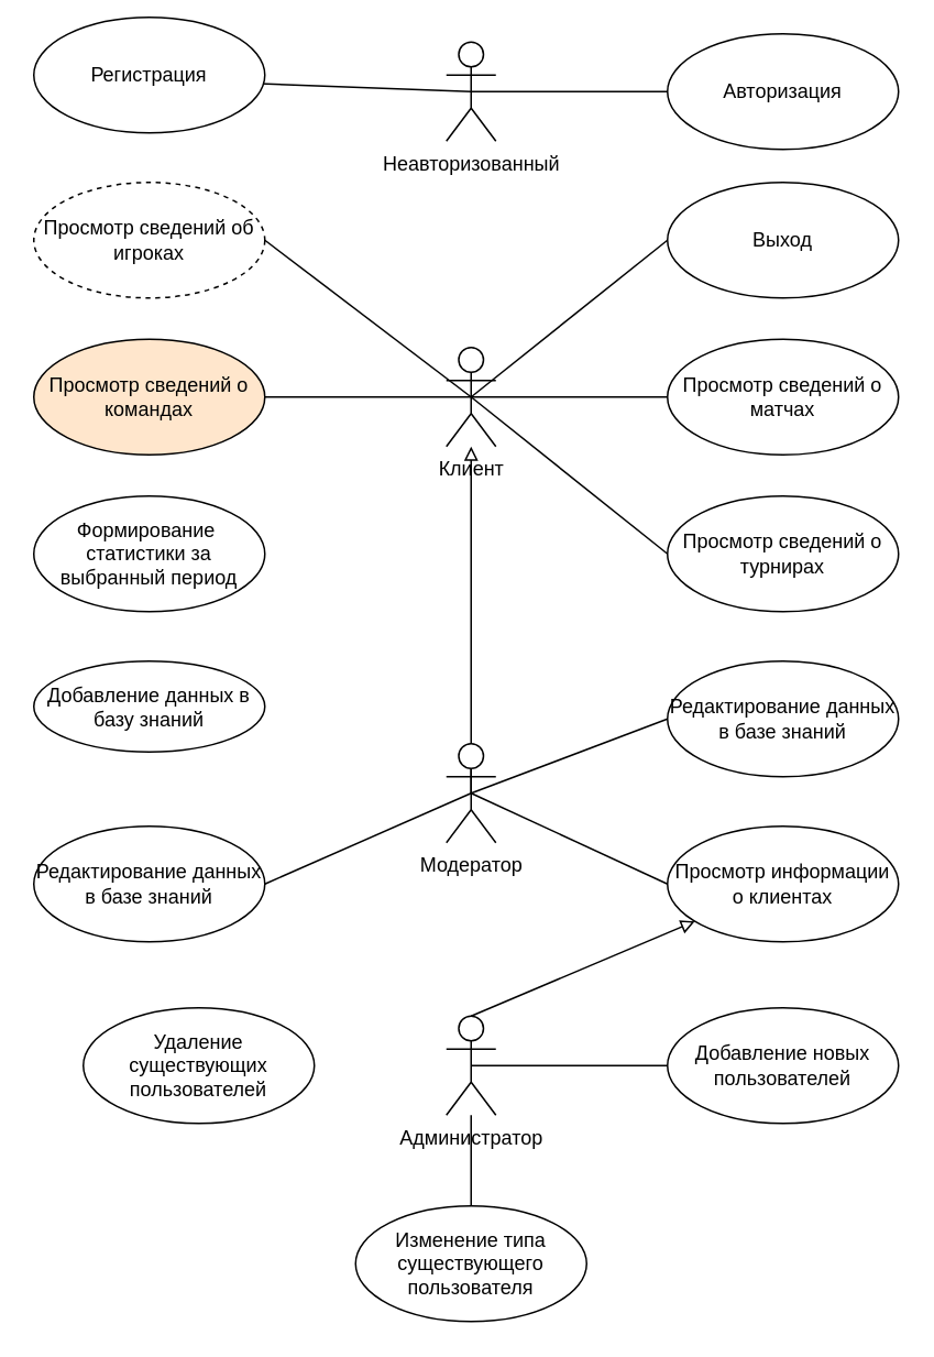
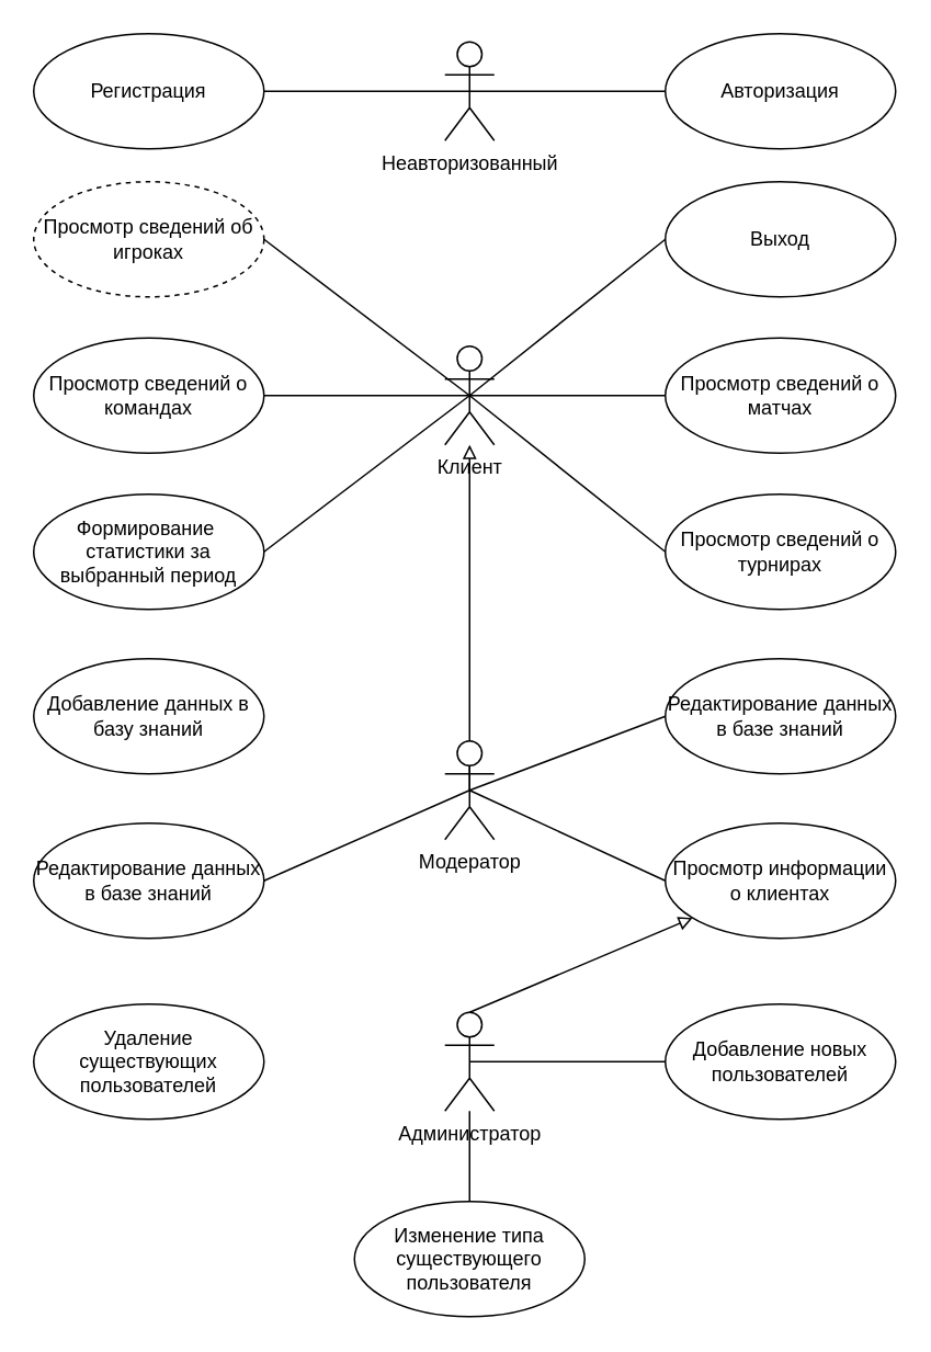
- <mxCell id="6" value="Регистрация" style="ellipse;whiteSpace=wrap;html=1;" vertex="1" parent="1"><mxGeometry x="20" y="10" width="140" height="70" as="geometry" /></mxCell>
+ <mxCell id="6" value="Регистрация" style="ellipse;whiteSpace=wrap;html=1;" vertex="1" parent="1"><mxGeometry x="20" y="20" width="140" height="70" as="geometry" /></mxCell>
- <mxCell id="18" value="Просмотр сведений о командах" style="ellipse;whiteSpace=wrap;html=1;fillColor=#ffe6cc;" vertex="1" parent="1"><mxGeometry x="20" y="205" width="140" height="70" as="geometry" /></mxCell>
+ <mxCell id="18" value="Просмотр сведений о командах" style="ellipse;whiteSpace=wrap;html=1;" vertex="1" parent="1"><mxGeometry x="20" y="205" width="140" height="70" as="geometry" /></mxCell>
+ <mxCell id="11" style="edgeStyle=none;html=1;exitX=0.5;exitY=0.5;exitDx=0;exitDy=0;exitPerimeter=0;entryX=1;entryY=0.5;entryDx=0;entryDy=0;endArrow=none;endFill=0;" edge="1" parent="1" source="13" target="19"><mxGeometry relative="1" as="geometry" /></mxCell>
- <mxCell id="26" value="Добавление данных в базу знаний" style="ellipse;whiteSpace=wrap;html=1;" vertex="1" parent="1"><mxGeometry x="20" y="400" width="140" height="55" as="geometry" /></mxCell>
+ <mxCell id="26" value="Добавление данных в базу знаний" style="ellipse;whiteSpace=wrap;html=1;" vertex="1" parent="1"><mxGeometry x="20" y="400" width="140" height="70" as="geometry" /></mxCell>
- <mxCell id="33" value="Удаление существующих пользователей" style="ellipse;whiteSpace=wrap;html=1;" vertex="1" parent="1"><mxGeometry x="50" y="610" width="140" height="70" as="geometry" /></mxCell>
+ <mxCell id="33" value="Удаление существующих пользователей" style="ellipse;whiteSpace=wrap;html=1;" vertex="1" parent="1"><mxGeometry x="20" y="610" width="140" height="70" as="geometry" /></mxCell>
